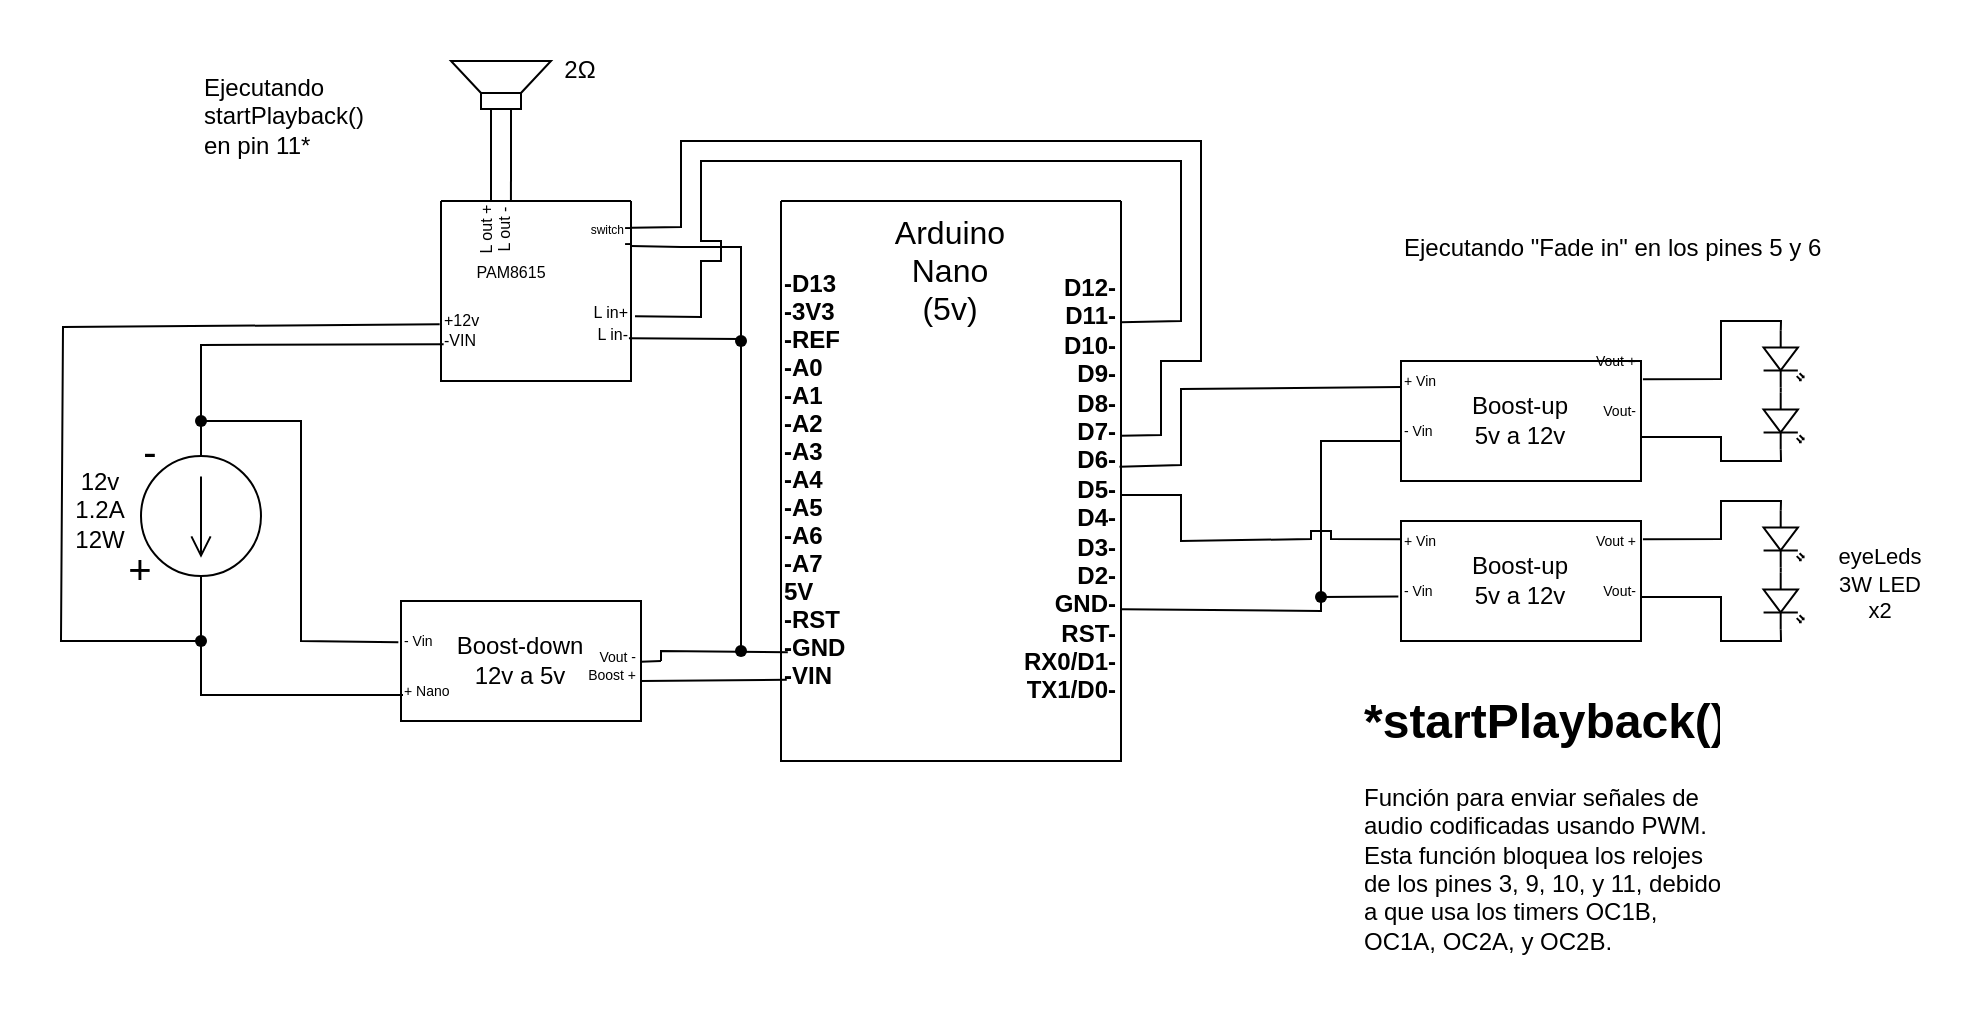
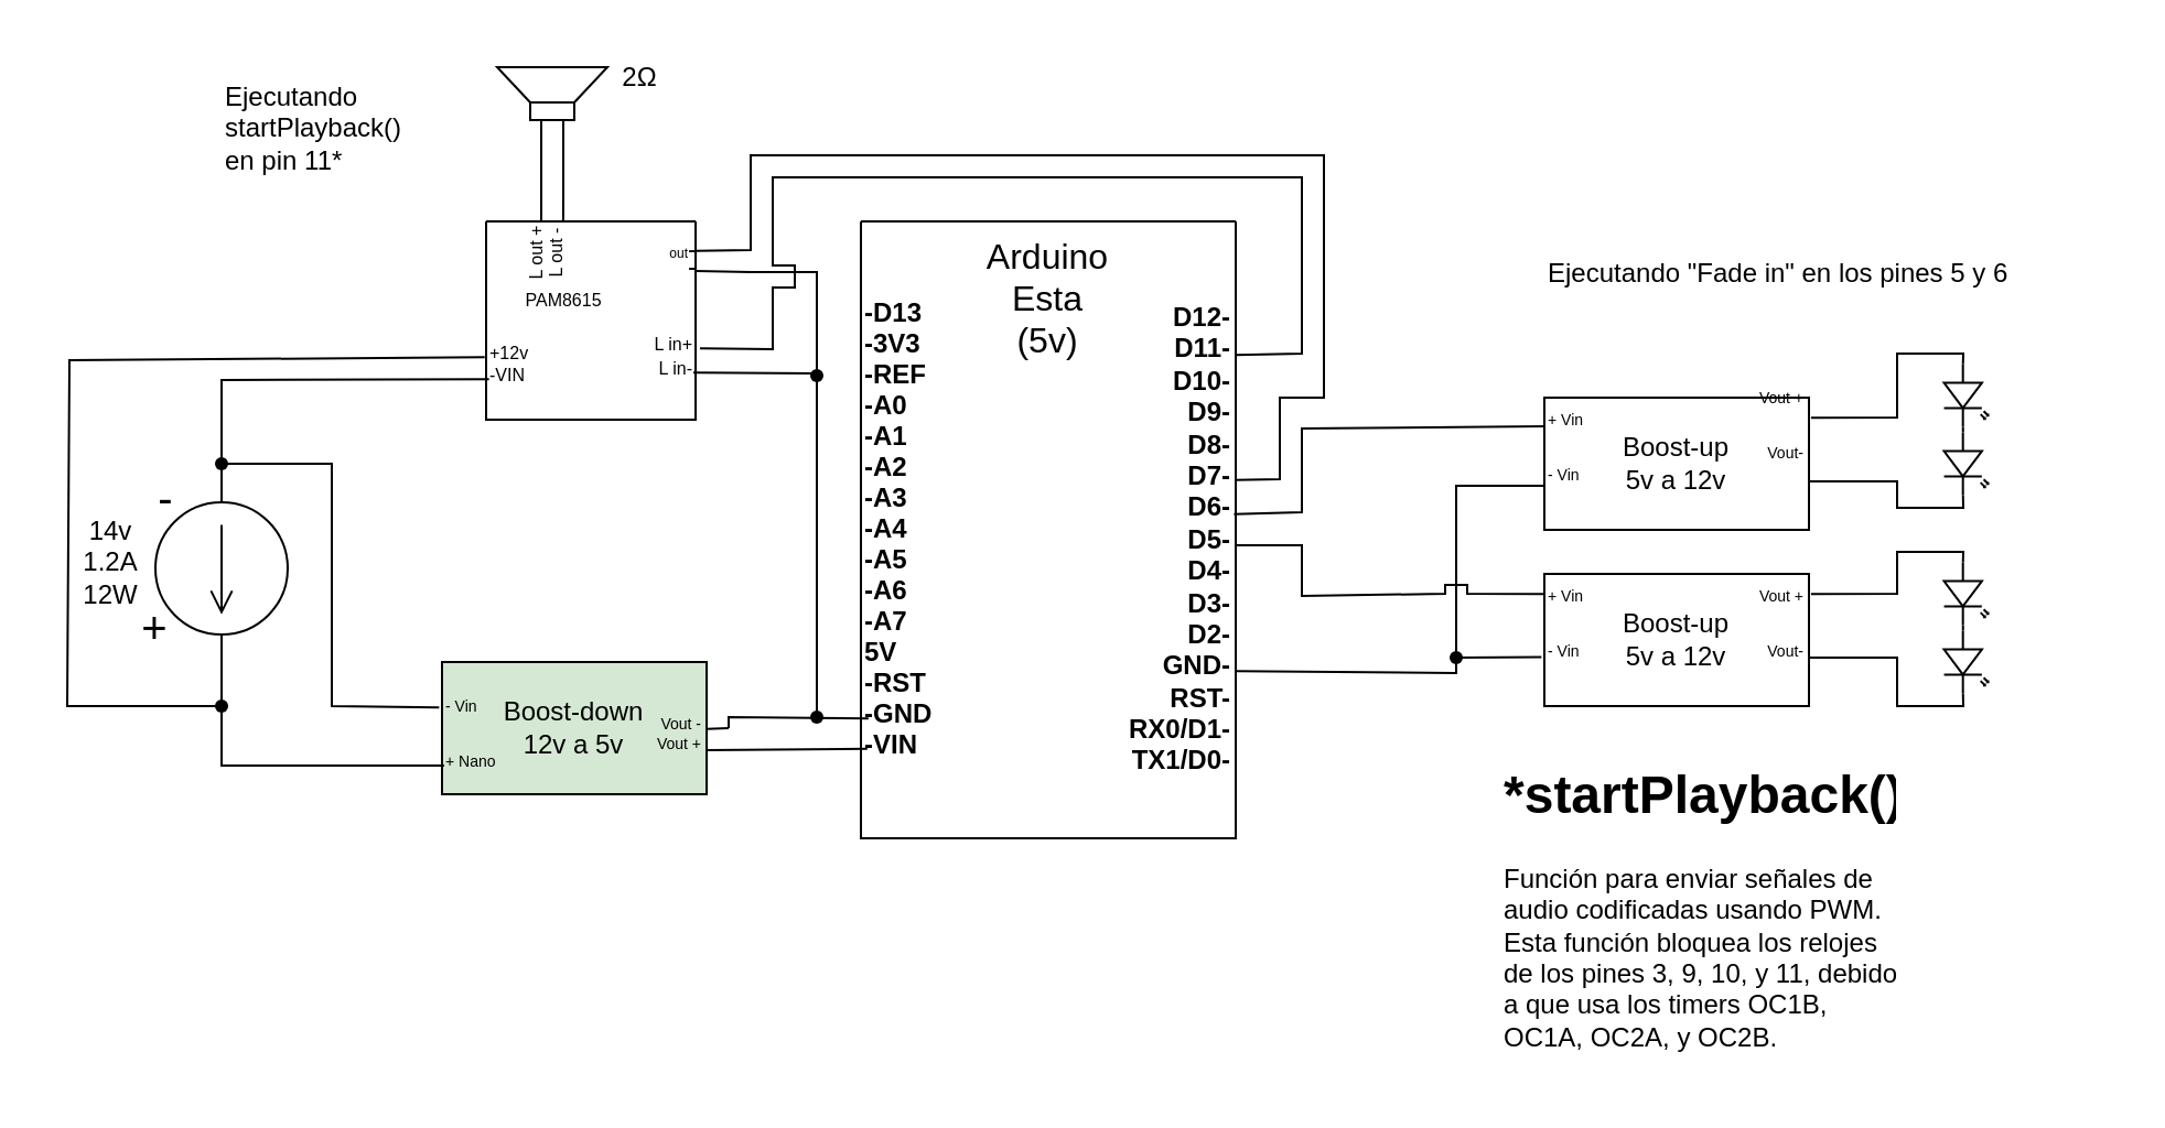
- <mxCell id="46" value="&lt;div&gt;&lt;font style=&quot;font-size: 6px;&quot;&gt;switch&lt;/font&gt;-&lt;/div&gt;&lt;div style=&quot;line-height: 20%;&quot;&gt;-&lt;br&gt;&lt;/div&gt;" style="text;html=1;align=right;verticalAlign=middle;resizable=0;points=[];autosize=1;strokeColor=none;fillColor=none;spacing=0;" vertex="1" parent="43"><mxGeometry x="55" width="40" height="30" as="geometry" /></mxCell>
+ <mxCell id="46" value="&lt;div&gt;&lt;font style=&quot;font-size: 6px;&quot;&gt;out&lt;/font&gt;-&lt;/div&gt;&lt;div style=&quot;line-height: 20%;&quot;&gt;-&lt;br&gt;&lt;/div&gt;" style="text;html=1;align=right;verticalAlign=middle;resizable=0;points=[];autosize=1;strokeColor=none;fillColor=none;spacing=0;" vertex="1" parent="43"><mxGeometry x="55" width="40" height="30" as="geometry" /></mxCell>
- <mxCell id="6" value="&lt;div&gt;Arduino Nano&lt;/div&gt;&lt;div&gt;(5v)&lt;/div&gt;" style="text;html=1;align=center;verticalAlign=middle;whiteSpace=wrap;rounded=0;fontSize=16;" parent="4" vertex="1"><mxGeometry x="55" y="20" width="60" height="30" as="geometry" /></mxCell>
+ <mxCell id="6" value="&lt;div&gt;Arduino Esta&lt;/div&gt;&lt;div&gt;(5v)&lt;/div&gt;" style="text;html=1;align=center;verticalAlign=middle;whiteSpace=wrap;rounded=0;fontSize=16;" parent="4" vertex="1"><mxGeometry x="55" y="20" width="60" height="30" as="geometry" /></mxCell>
- <mxCell id="3" value="12v&lt;div style=&quot;font-size: 12px;&quot;&gt;1.2A&lt;br style=&quot;font-size: 12px;&quot;&gt;&lt;/div&gt;&lt;div style=&quot;font-size: 12px;&quot;&gt;12W&lt;/div&gt;" style="text;html=1;align=center;verticalAlign=middle;whiteSpace=wrap;rounded=0;fontSize=12;" parent="1" vertex="1"><mxGeometry x="20" y="227.5" width="60" height="55" as="geometry" /></mxCell>
+ <mxCell id="3" value="14v&lt;div style=&quot;font-size: 12px;&quot;&gt;1.2A&lt;br style=&quot;font-size: 12px;&quot;&gt;&lt;/div&gt;&lt;div style=&quot;font-size: 12px;&quot;&gt;12W&lt;/div&gt;" style="text;html=1;align=center;verticalAlign=middle;whiteSpace=wrap;rounded=0;fontSize=12;" parent="1" vertex="1"><mxGeometry x="20" y="227.5" width="60" height="55" as="geometry" /></mxCell>
- <mxCell id="19" value="&lt;div&gt;&lt;br&gt;&lt;/div&gt;&lt;div&gt;eyeLeds&lt;/div&gt;&lt;div&gt;3W LED x2&lt;/div&gt;" style="text;html=1;align=center;verticalAlign=middle;whiteSpace=wrap;rounded=0;fontSize=11;" parent="1" vertex="1"><mxGeometry x="920" y="270" width="40" height="30" as="geometry" /></mxCell>
- <mxCell id="39" value="&lt;div&gt;&lt;br&gt;&lt;/div&gt;&lt;div&gt;Vout -&lt;/div&gt;&lt;div&gt;Boost +&lt;br&gt;&lt;/div&gt;" style="text;html=1;align=right;verticalAlign=top;whiteSpace=wrap;rounded=0;fontSize=7;" vertex="1" parent="1"><mxGeometry x="290" y="310" width="30" height="30" as="geometry" /></mxCell>
+ <mxCell id="39" value="&lt;div&gt;&lt;br&gt;&lt;/div&gt;&lt;div&gt;Vout -&lt;/div&gt;&lt;div&gt;Vout +&lt;br&gt;&lt;/div&gt;" style="text;html=1;align=right;verticalAlign=top;whiteSpace=wrap;rounded=0;fontSize=7;" vertex="1" parent="1"><mxGeometry x="290" y="310" width="30" height="30" as="geometry" /></mxCell>
- <mxCell id="38" value="&lt;div&gt;Boost-down&lt;/div&gt;&lt;div&gt;12v a 5v&lt;br&gt;&lt;/div&gt;" style="rounded=0;whiteSpace=wrap;html=1;" vertex="1" parent="1"><mxGeometry x="200" y="300" width="120" height="60" as="geometry" /></mxCell>
+ <mxCell id="38" value="&lt;div&gt;Boost-down&lt;/div&gt;&lt;div&gt;12v a 5v&lt;br&gt;&lt;/div&gt;" style="rounded=0;whiteSpace=wrap;html=1;fillColor=#d5e8d4;" vertex="1" parent="1"><mxGeometry x="200" y="300" width="120" height="60" as="geometry" /></mxCell>
